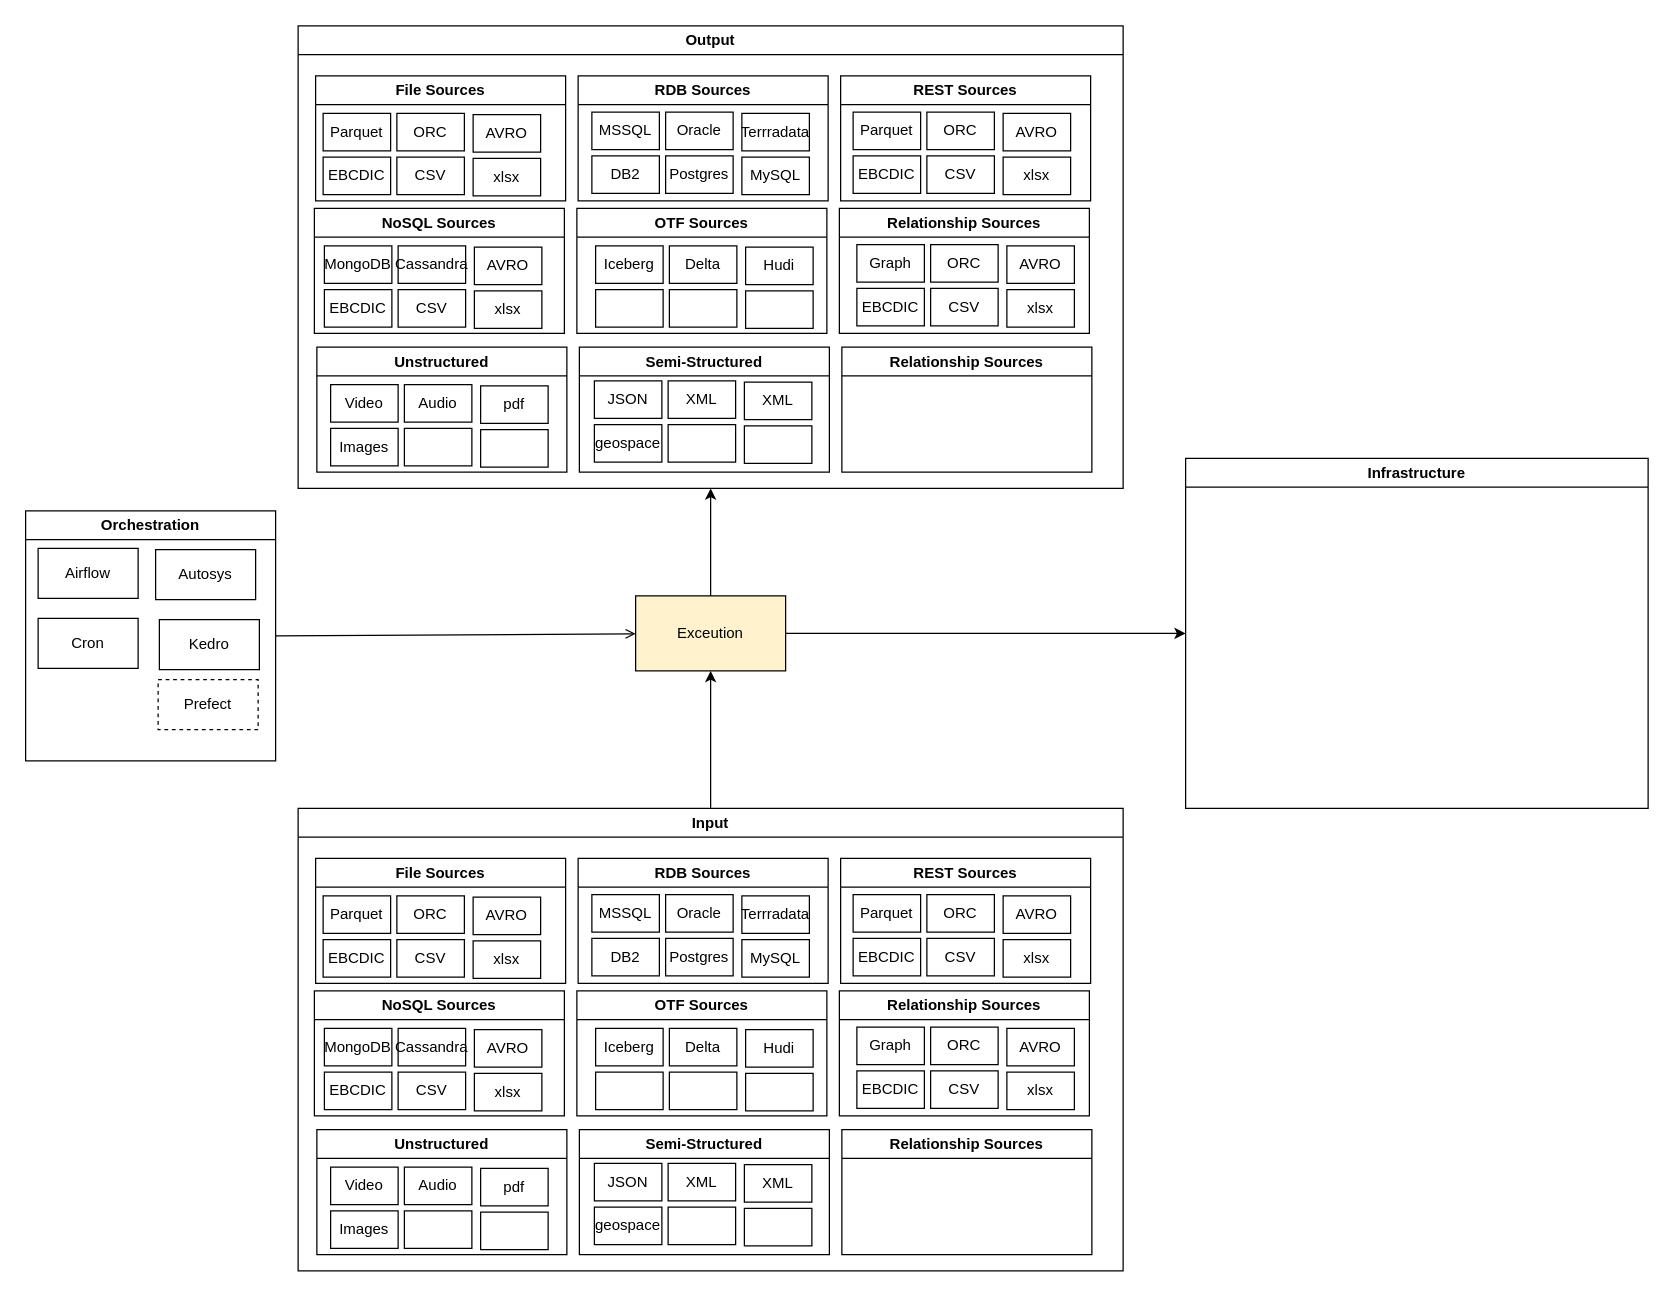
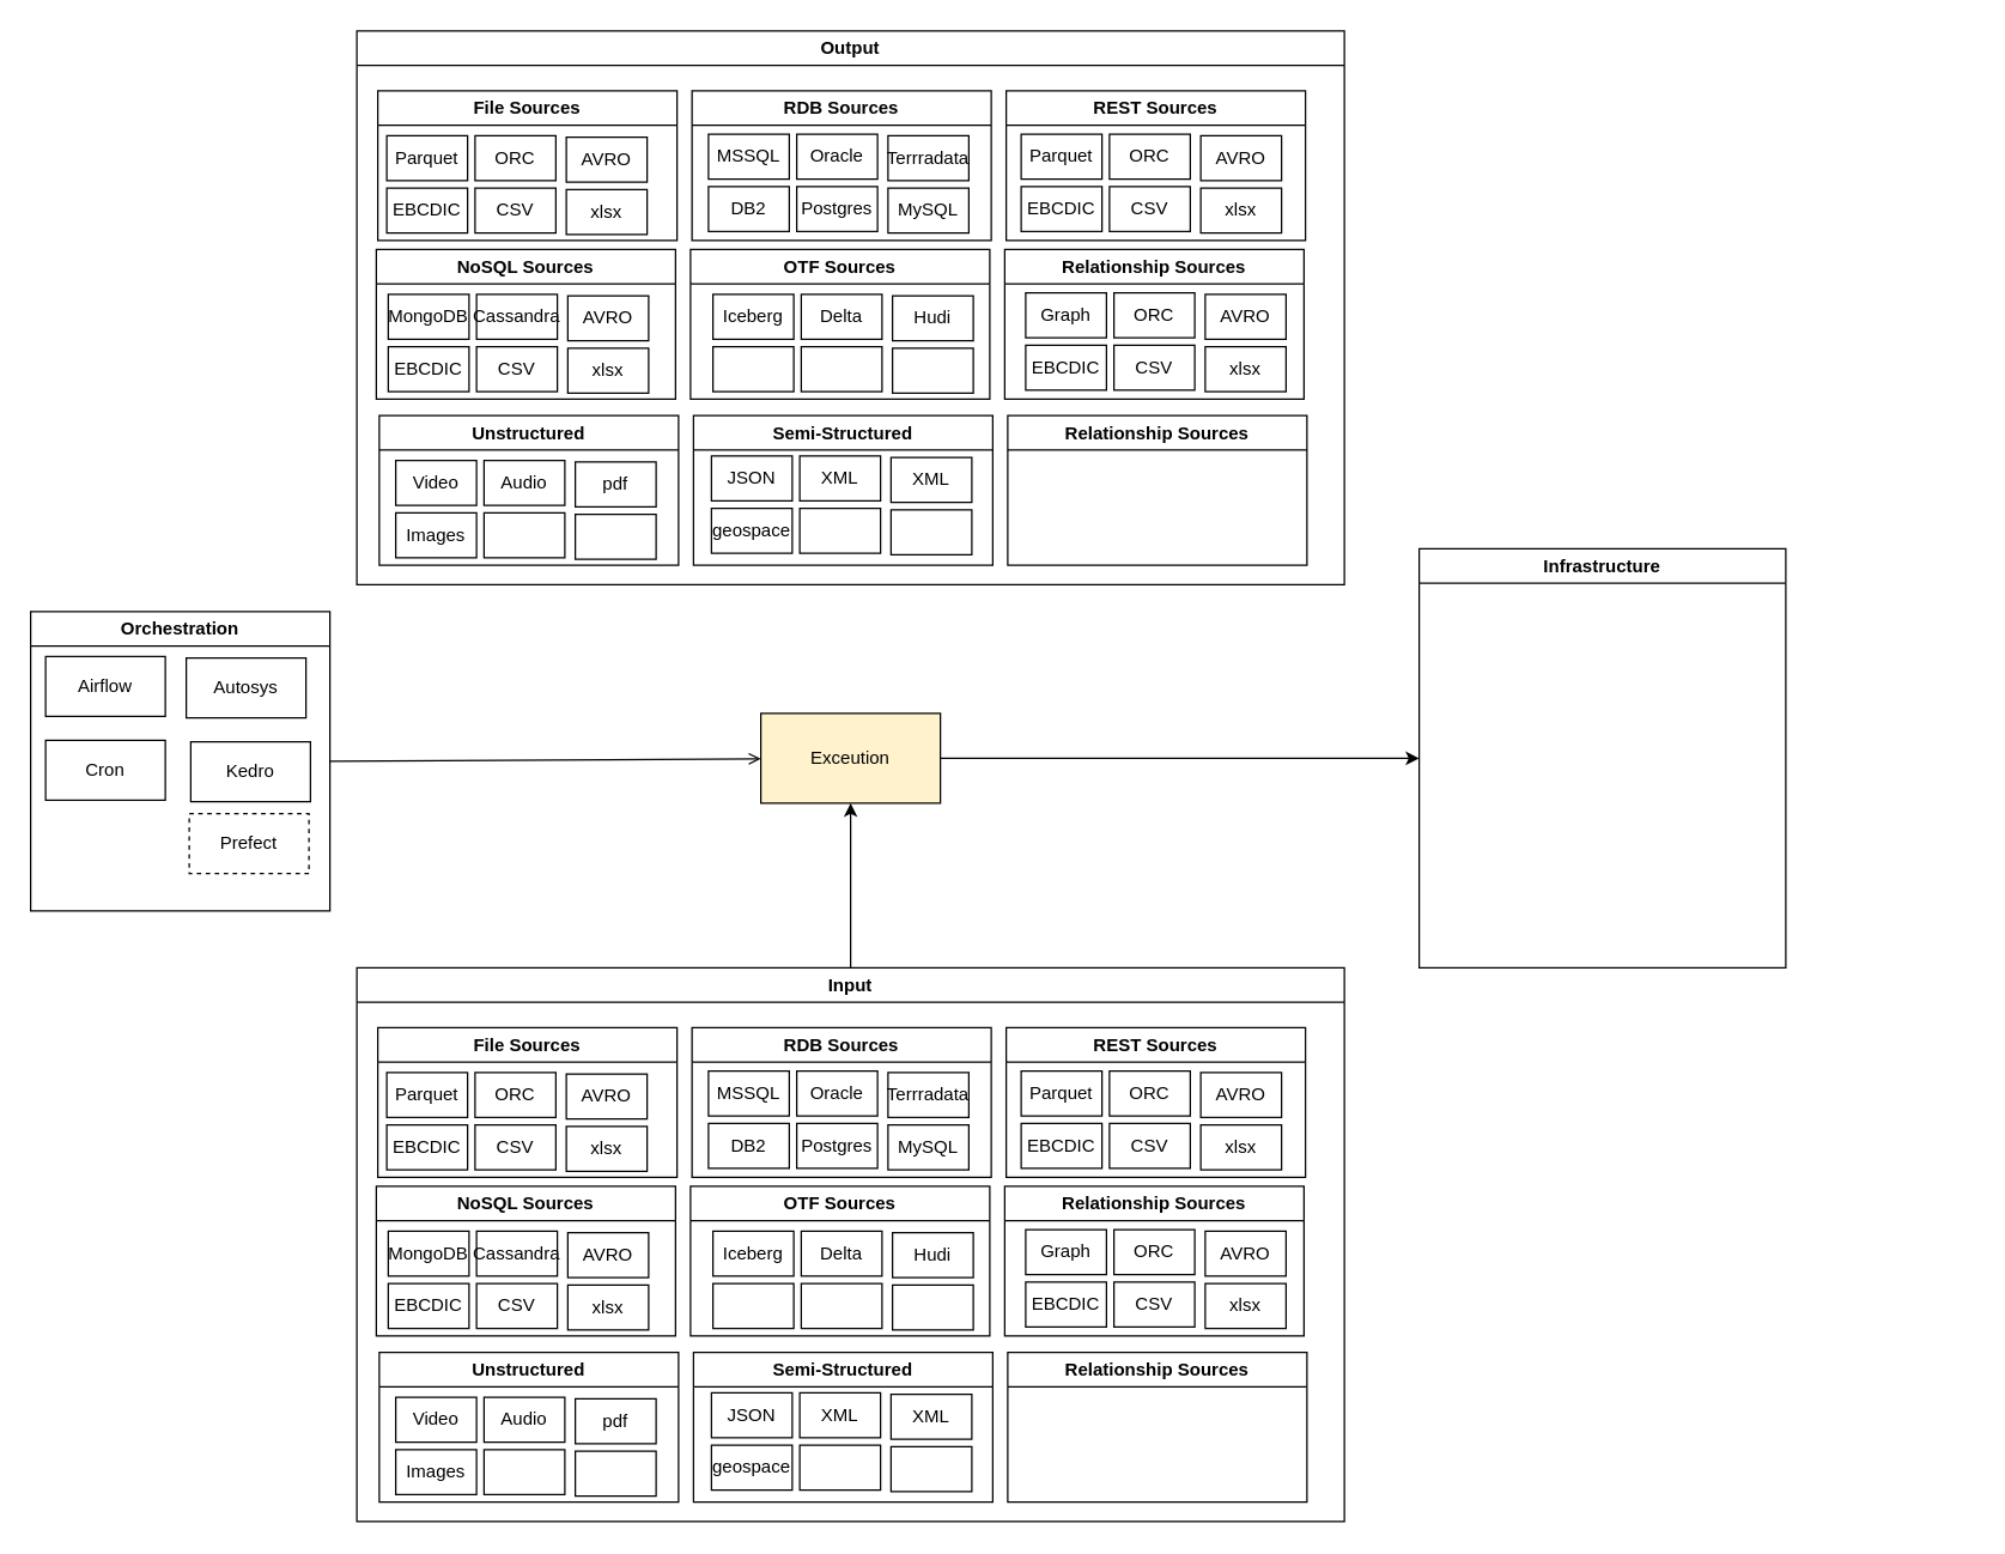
- <mxCell id="4" value="" style="edgeStyle=orthogonalEdgeStyle;rounded=0;orthogonalLoop=1;jettySize=auto;html=1;entryX=0.5;entryY=1;entryDx=0;entryDy=0;" edge="1" parent="1" source="5" target="66"><mxGeometry relative="1" as="geometry" /></mxCell>
- <mxCell id="132" value="Infrastructure" style="swimlane;whiteSpace=wrap;html=1;" vertex="1" parent="1"><mxGeometry x="948" y="366" width="370" height="280" as="geometry" /></mxCell>
+ <mxCell id="132" value="Infrastructure" style="swimlane;whiteSpace=wrap;html=1;" vertex="1" parent="1"><mxGeometry x="948" y="366" width="245" height="280" as="geometry" /></mxCell>
